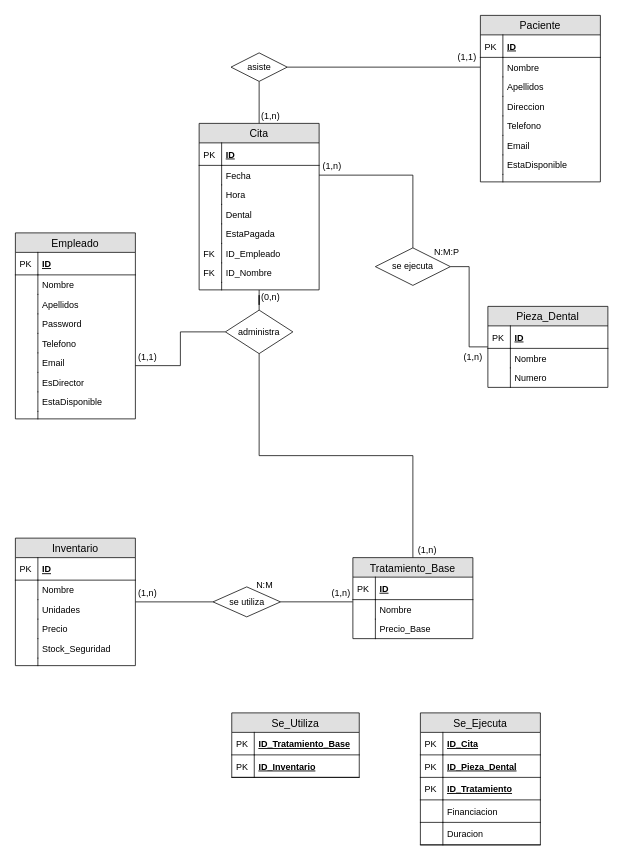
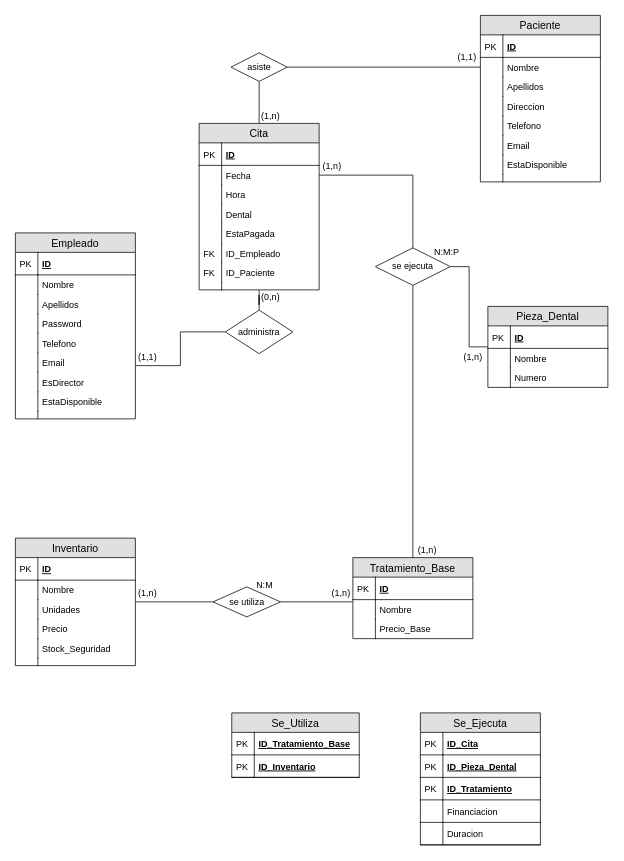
- <mxCell id="38" value="ID_Nombre" style="shape=partialRectangle;top=0;left=0;right=0;bottom=0;align=left;verticalAlign=top;fillColor=none;spacingLeft=34;spacingRight=4;overflow=hidden;rotatable=0;points=[[0,0.5],[1,0.5]];portConstraint=eastwest;dropTarget=0;fontSize=12;" parent="25" vertex="1"><mxGeometry y="186" width="160" height="26" as="geometry" /></mxCell>
+ <mxCell id="38" value="ID_Paciente" style="shape=partialRectangle;top=0;left=0;right=0;bottom=0;align=left;verticalAlign=top;fillColor=none;spacingLeft=34;spacingRight=4;overflow=hidden;rotatable=0;points=[[0,0.5],[1,0.5]];portConstraint=eastwest;dropTarget=0;fontSize=12;" parent="25" vertex="1"><mxGeometry y="186" width="160" height="26" as="geometry" /></mxCell>
- <mxCell id="68" style="edgeStyle=orthogonalEdgeStyle;rounded=0;orthogonalLoop=1;jettySize=auto;html=1;endArrow=none;endFill=0;exitX=0.5;exitY=0;exitDx=0;exitDy=0;" parent="1" source="91" target="23" edge="1"><mxGeometry relative="1" as="geometry" /></mxCell>
+ <mxCell id="68" style="edgeStyle=orthogonalEdgeStyle;rounded=0;orthogonalLoop=1;jettySize=auto;html=1;entryX=0.5;entryY=1;entryDx=0;entryDy=0;endArrow=none;endFill=0;exitX=0.5;exitY=0;exitDx=0;exitDy=0;" parent="1" source="91" target="66" edge="1"><mxGeometry relative="1" as="geometry" /></mxCell>
